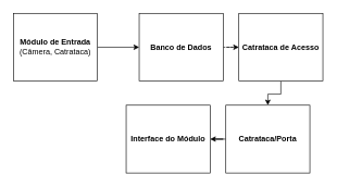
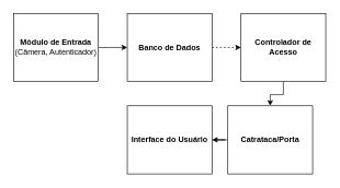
- <mxCell id="5" value="&lt;div&gt;&lt;b&gt;Módulo de Entrada&lt;br&gt;&lt;/b&gt;&lt;/div&gt;&lt;div&gt;(Câmera, Catrataca)&lt;/div&gt;" style="rounded=0;whiteSpace=wrap;html=1;" vertex="1" parent="1"><mxGeometry x="20" y="20" width="129" height="104" as="geometry" /></mxCell>
+ <mxCell id="5" value="&lt;div&gt;&lt;b&gt;Módulo de Entrada&lt;br&gt;&lt;/b&gt;&lt;/div&gt;&lt;div&gt;(Câmera, Autenticador)&lt;/div&gt;" style="rounded=0;whiteSpace=wrap;html=1;" vertex="1" parent="1"><mxGeometry x="20" y="20" width="129" height="104" as="geometry" /></mxCell>
- <mxCell id="3" value="&lt;div&gt;&lt;b&gt;Banco de Dados&lt;/b&gt;&lt;/div&gt;" style="rounded=0;whiteSpace=wrap;html=1;" vertex="1" parent="1"><mxGeometry x="213" y="20" width="129" height="104" as="geometry" /></mxCell>
+ <mxCell id="3" value="&lt;div&gt;&lt;b&gt;Banco de Dados&lt;/b&gt;&lt;/div&gt;" style="rounded=0;whiteSpace=wrap;html=1;" vertex="1" parent="1"><mxGeometry x="193" y="20" width="129" height="104" as="geometry" /></mxCell>
- <mxCell id="7" value="&lt;div&gt;&lt;b&gt;Catrataca de Acesso&lt;/b&gt;&lt;/div&gt;" style="rounded=0;whiteSpace=wrap;html=1;" vertex="1" parent="1"><mxGeometry x="366" y="20" width="129" height="104" as="geometry" /></mxCell>
+ <mxCell id="7" value="&lt;div&gt;&lt;b&gt;Controlador de Acesso&lt;/b&gt;&lt;/div&gt;" style="rounded=0;whiteSpace=wrap;html=1;" vertex="1" parent="1"><mxGeometry x="366" y="20" width="129" height="104" as="geometry" /></mxCell>
- <mxCell id="10" value="&lt;div&gt;&lt;b&gt;Interface do Módulo&lt;/b&gt;&lt;/div&gt;" style="rounded=0;whiteSpace=wrap;html=1;" vertex="1" parent="1"><mxGeometry x="193" y="161" width="129" height="104" as="geometry" /></mxCell>
+ <mxCell id="10" value="&lt;div&gt;&lt;b&gt;Interface do Usuário&lt;/b&gt;&lt;/div&gt;" style="rounded=0;whiteSpace=wrap;html=1;" vertex="1" parent="1"><mxGeometry x="193" y="161" width="129" height="104" as="geometry" /></mxCell>
